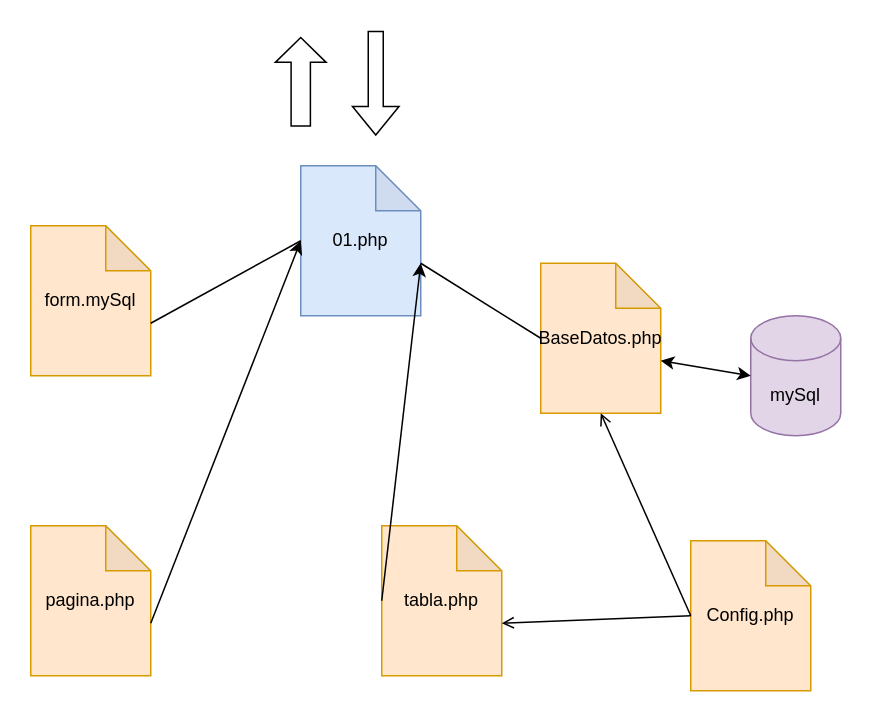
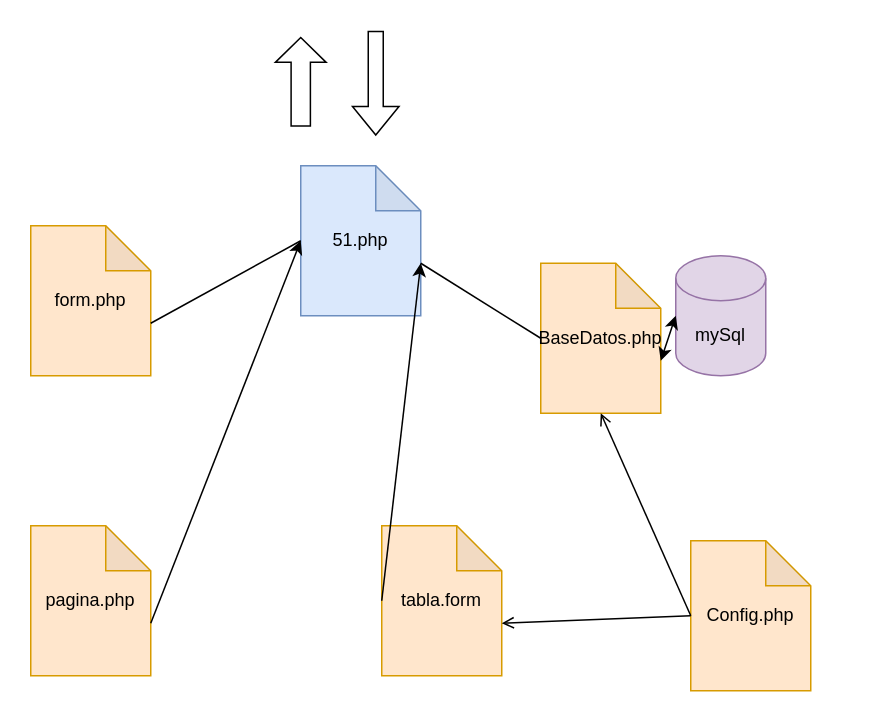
- <mxCell id="2" value="01.php" style="shape=note;whiteSpace=wrap;html=1;backgroundOutline=1;darkOpacity=0.05;fillColor=#dae8fc;strokeColor=#6c8ebf;" vertex="1" parent="1"><mxGeometry x="200" y="110" width="80" height="100" as="geometry" /></mxCell>
+ <mxCell id="2" value="51.php" style="shape=note;whiteSpace=wrap;html=1;backgroundOutline=1;darkOpacity=0.05;fillColor=#dae8fc;strokeColor=#6c8ebf;" vertex="1" parent="1"><mxGeometry x="200" y="110" width="80" height="100" as="geometry" /></mxCell>
- <mxCell id="5" value="form.mySql" style="shape=note;whiteSpace=wrap;html=1;backgroundOutline=1;darkOpacity=0.05;fillColor=#ffe6cc;strokeColor=#d79b00;" vertex="1" parent="1"><mxGeometry x="20" y="150" width="80" height="100" as="geometry" /></mxCell>
+ <mxCell id="5" value="form.php" style="shape=note;whiteSpace=wrap;html=1;backgroundOutline=1;darkOpacity=0.05;fillColor=#ffe6cc;strokeColor=#d79b00;" vertex="1" parent="1"><mxGeometry x="20" y="150" width="80" height="100" as="geometry" /></mxCell>
- <mxCell id="8" value="mySql" style="shape=cylinder3;whiteSpace=wrap;html=1;boundedLbl=1;backgroundOutline=1;size=15;fillColor=#e1d5e7;strokeColor=#9673a6;" vertex="1" parent="1"><mxGeometry x="500" y="210" width="60" height="80" as="geometry" /></mxCell>
+ <mxCell id="8" value="mySql" style="shape=cylinder3;whiteSpace=wrap;html=1;boundedLbl=1;backgroundOutline=1;size=15;fillColor=#e1d5e7;strokeColor=#9673a6;" vertex="1" parent="1"><mxGeometry x="450" y="170" width="60" height="80" as="geometry" /></mxCell>
- <mxCell id="7" value="tabla.php" style="shape=note;whiteSpace=wrap;html=1;backgroundOutline=1;darkOpacity=0.05;fillColor=#ffe6cc;strokeColor=#d79b00;" vertex="1" parent="1"><mxGeometry x="254" y="350" width="80" height="100" as="geometry" /></mxCell>
+ <mxCell id="7" value="tabla.form" style="shape=note;whiteSpace=wrap;html=1;backgroundOutline=1;darkOpacity=0.05;fillColor=#ffe6cc;strokeColor=#d79b00;" vertex="1" parent="1"><mxGeometry x="254" y="350" width="80" height="100" as="geometry" /></mxCell>
